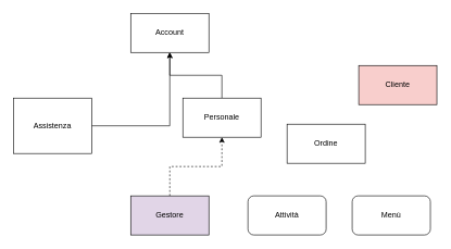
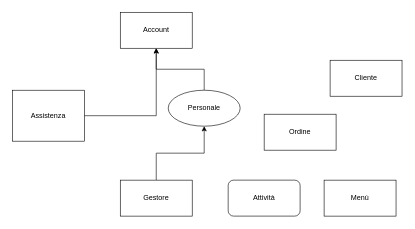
- <mxCell id="12" value="Cliente" style="rounded=0;whiteSpace=wrap;html=1;fillColor=#f8cecc;" parent="1" vertex="1"><mxGeometry x="550" y="100" width="120" height="60" as="geometry" /></mxCell>
+ <mxCell id="12" value="Cliente" style="rounded=0;whiteSpace=wrap;html=1;" parent="1" vertex="1"><mxGeometry x="550" y="100" width="120" height="60" as="geometry" /></mxCell>
- <mxCell id="6" value="Personale" style="rounded=0;whiteSpace=wrap;html=1;" parent="1" vertex="1"><mxGeometry x="280" y="150" width="120" height="60" as="geometry" /></mxCell>
+ <mxCell id="6" value="Personale" style="ellipse;whiteSpace=wrap;html=1;" parent="1" vertex="1"><mxGeometry x="280" y="150" width="120" height="60" as="geometry" /></mxCell>
- <mxCell id="2" style="edgeStyle=orthogonalEdgeStyle;rounded=0;orthogonalLoop=1;jettySize=auto;html=1;dashed=1;" edge="1" parent="1" source="3" target="6"><mxGeometry relative="1" as="geometry" /></mxCell>
+ <mxCell id="2" style="edgeStyle=orthogonalEdgeStyle;rounded=0;orthogonalLoop=1;jettySize=auto;html=1;" edge="1" parent="1" source="3" target="6"><mxGeometry relative="1" as="geometry" /></mxCell>
- <mxCell id="3" value="Gestore" style="rounded=0;whiteSpace=wrap;html=1;fillColor=#e1d5e7;" parent="1" vertex="1"><mxGeometry x="200" y="300" width="120" height="60" as="geometry" /></mxCell>
+ <mxCell id="3" value="Gestore" style="rounded=0;whiteSpace=wrap;html=1;" parent="1" vertex="1"><mxGeometry x="200" y="300" width="120" height="60" as="geometry" /></mxCell>
- <mxCell id="9" value="Menù" style="whiteSpace=wrap;html=1;rounded=1;" parent="1" vertex="1"><mxGeometry x="540" y="300" width="120" height="60" as="geometry" /></mxCell>
+ <mxCell id="9" value="Menù" style="rounded=0;whiteSpace=wrap;html=1;" parent="1" vertex="1"><mxGeometry x="540" y="300" width="120" height="60" as="geometry" /></mxCell>
